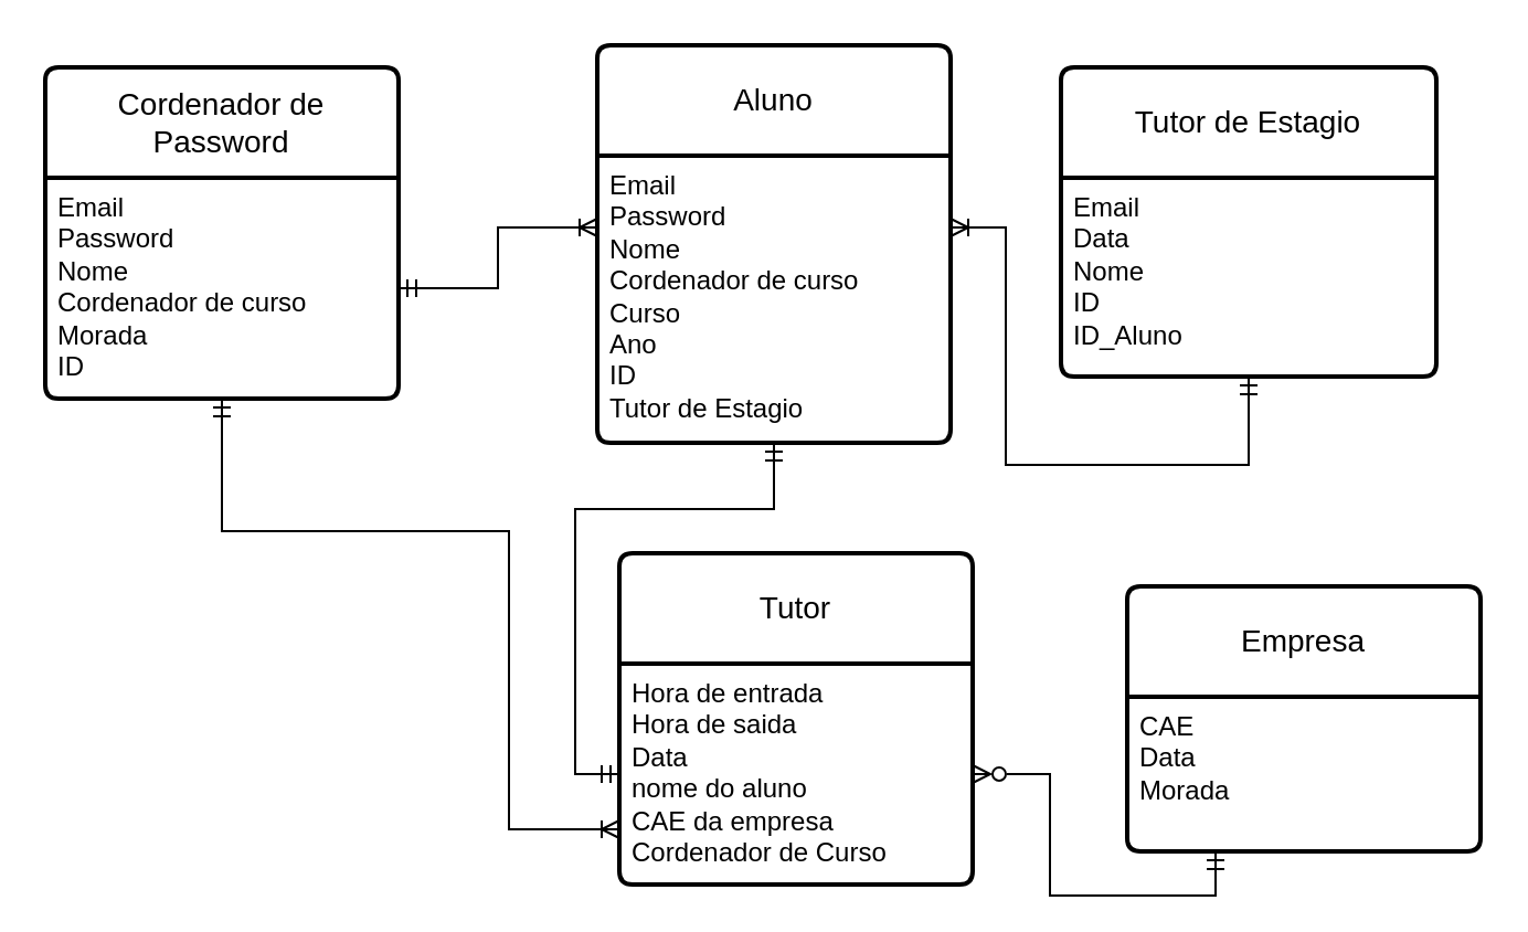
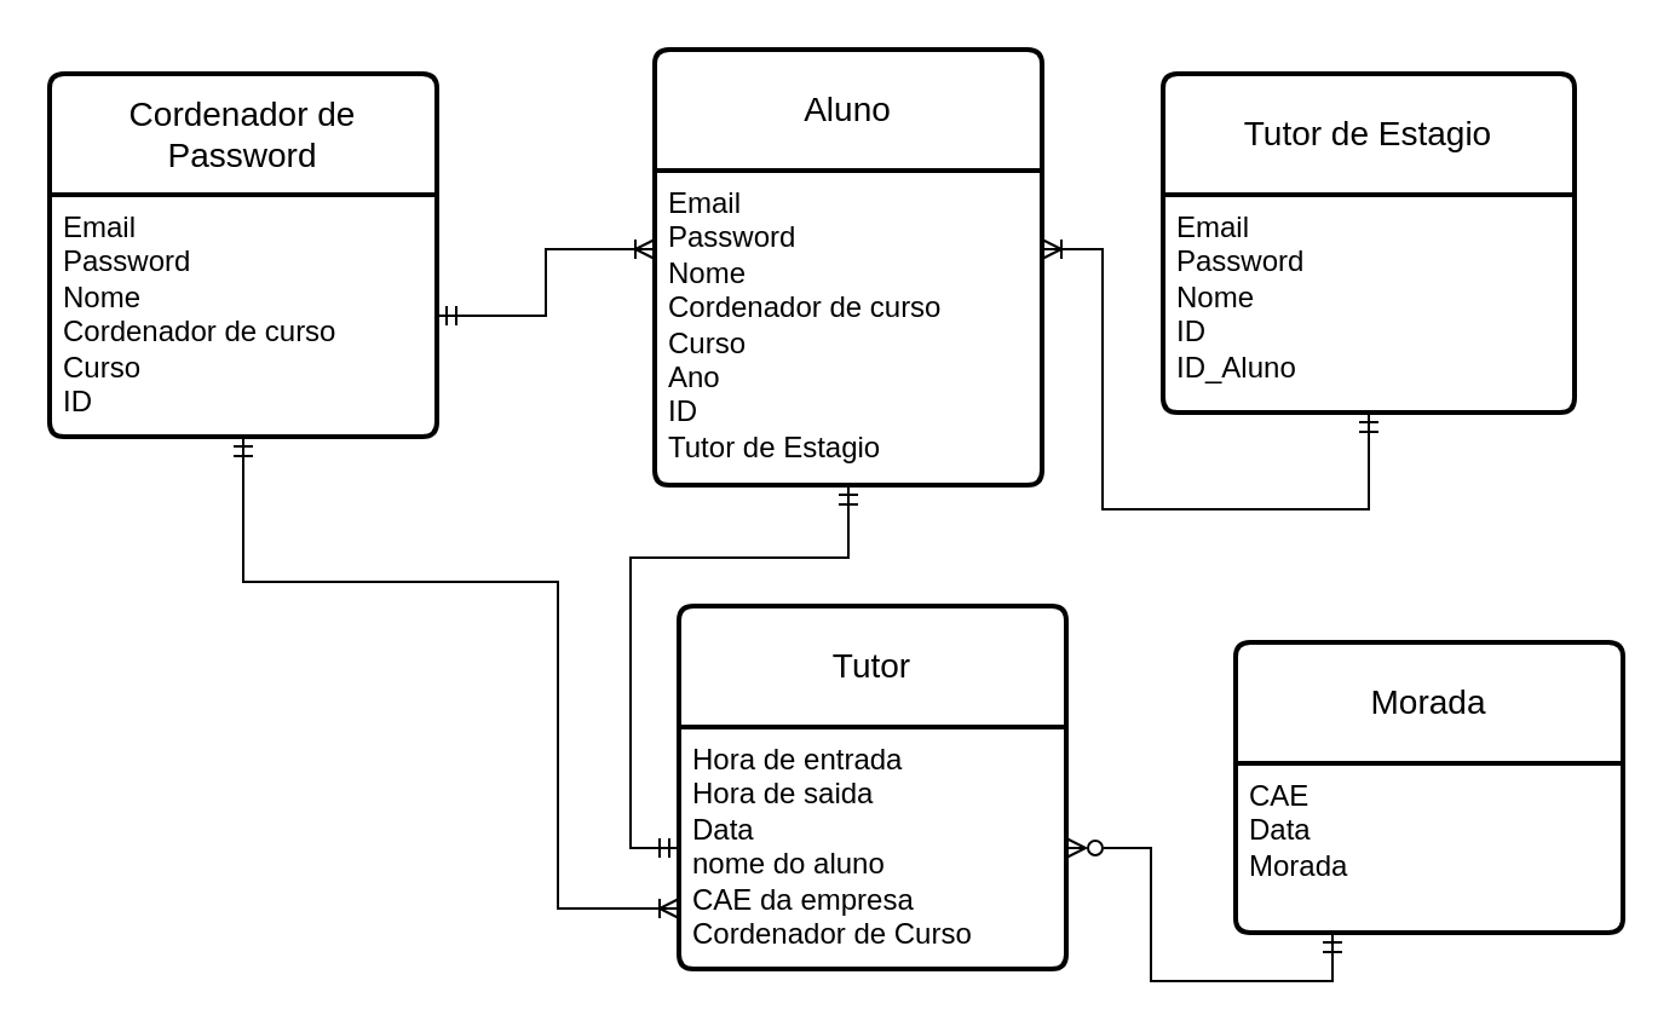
- <mxCell id="14" value="Email&lt;br&gt;Data&lt;br&gt;Nome&lt;br&gt;ID&lt;br&gt;ID_Aluno" style="align=left;strokeColor=none;fillColor=none;spacingLeft=4;fontSize=12;verticalAlign=top;resizable=0;rotatable=0;part=1;html=1;" vertex="1" parent="13"><mxGeometry y="50" width="170" height="90" as="geometry" /></mxCell>
+ <mxCell id="14" value="Email&lt;br&gt;Password&lt;br&gt;Nome&lt;br&gt;ID&lt;br&gt;ID_Aluno" style="align=left;strokeColor=none;fillColor=none;spacingLeft=4;fontSize=12;verticalAlign=top;resizable=0;rotatable=0;part=1;html=1;" vertex="1" parent="13"><mxGeometry y="50" width="170" height="90" as="geometry" /></mxCell>
- <mxCell id="11" value="Email&lt;br style=&quot;border-color: var(--border-color);&quot;&gt;Password&lt;br style=&quot;border-color: var(--border-color);&quot;&gt;Nome&lt;br style=&quot;border-color: var(--border-color);&quot;&gt;Cordenador de curso&lt;br&gt;Morada&lt;br&gt;ID" style="align=left;strokeColor=none;fillColor=none;spacingLeft=4;fontSize=12;verticalAlign=top;resizable=0;rotatable=0;part=1;html=1;" vertex="1" parent="10"><mxGeometry y="50" width="160" height="100" as="geometry" /></mxCell>
+ <mxCell id="11" value="Email&lt;br style=&quot;border-color: var(--border-color);&quot;&gt;Password&lt;br style=&quot;border-color: var(--border-color);&quot;&gt;Nome&lt;br style=&quot;border-color: var(--border-color);&quot;&gt;Cordenador de curso&lt;br&gt;Curso&lt;br&gt;ID" style="align=left;strokeColor=none;fillColor=none;spacingLeft=4;fontSize=12;verticalAlign=top;resizable=0;rotatable=0;part=1;html=1;" vertex="1" parent="10"><mxGeometry y="50" width="160" height="100" as="geometry" /></mxCell>
- <mxCell id="4" value="Empresa" style="swimlane;childLayout=stackLayout;horizontal=1;startSize=50;horizontalStack=0;rounded=1;fontSize=14;fontStyle=0;strokeWidth=2;resizeParent=0;resizeLast=1;shadow=0;dashed=0;align=center;arcSize=4;whiteSpace=wrap;html=1;" vertex="1" parent="1"><mxGeometry x="510" y="265" width="160" height="120" as="geometry" /></mxCell>
+ <mxCell id="4" value="Morada" style="swimlane;childLayout=stackLayout;horizontal=1;startSize=50;horizontalStack=0;rounded=1;fontSize=14;fontStyle=0;strokeWidth=2;resizeParent=0;resizeLast=1;shadow=0;dashed=0;align=center;arcSize=4;whiteSpace=wrap;html=1;" vertex="1" parent="1"><mxGeometry x="510" y="265" width="160" height="120" as="geometry" /></mxCell>
